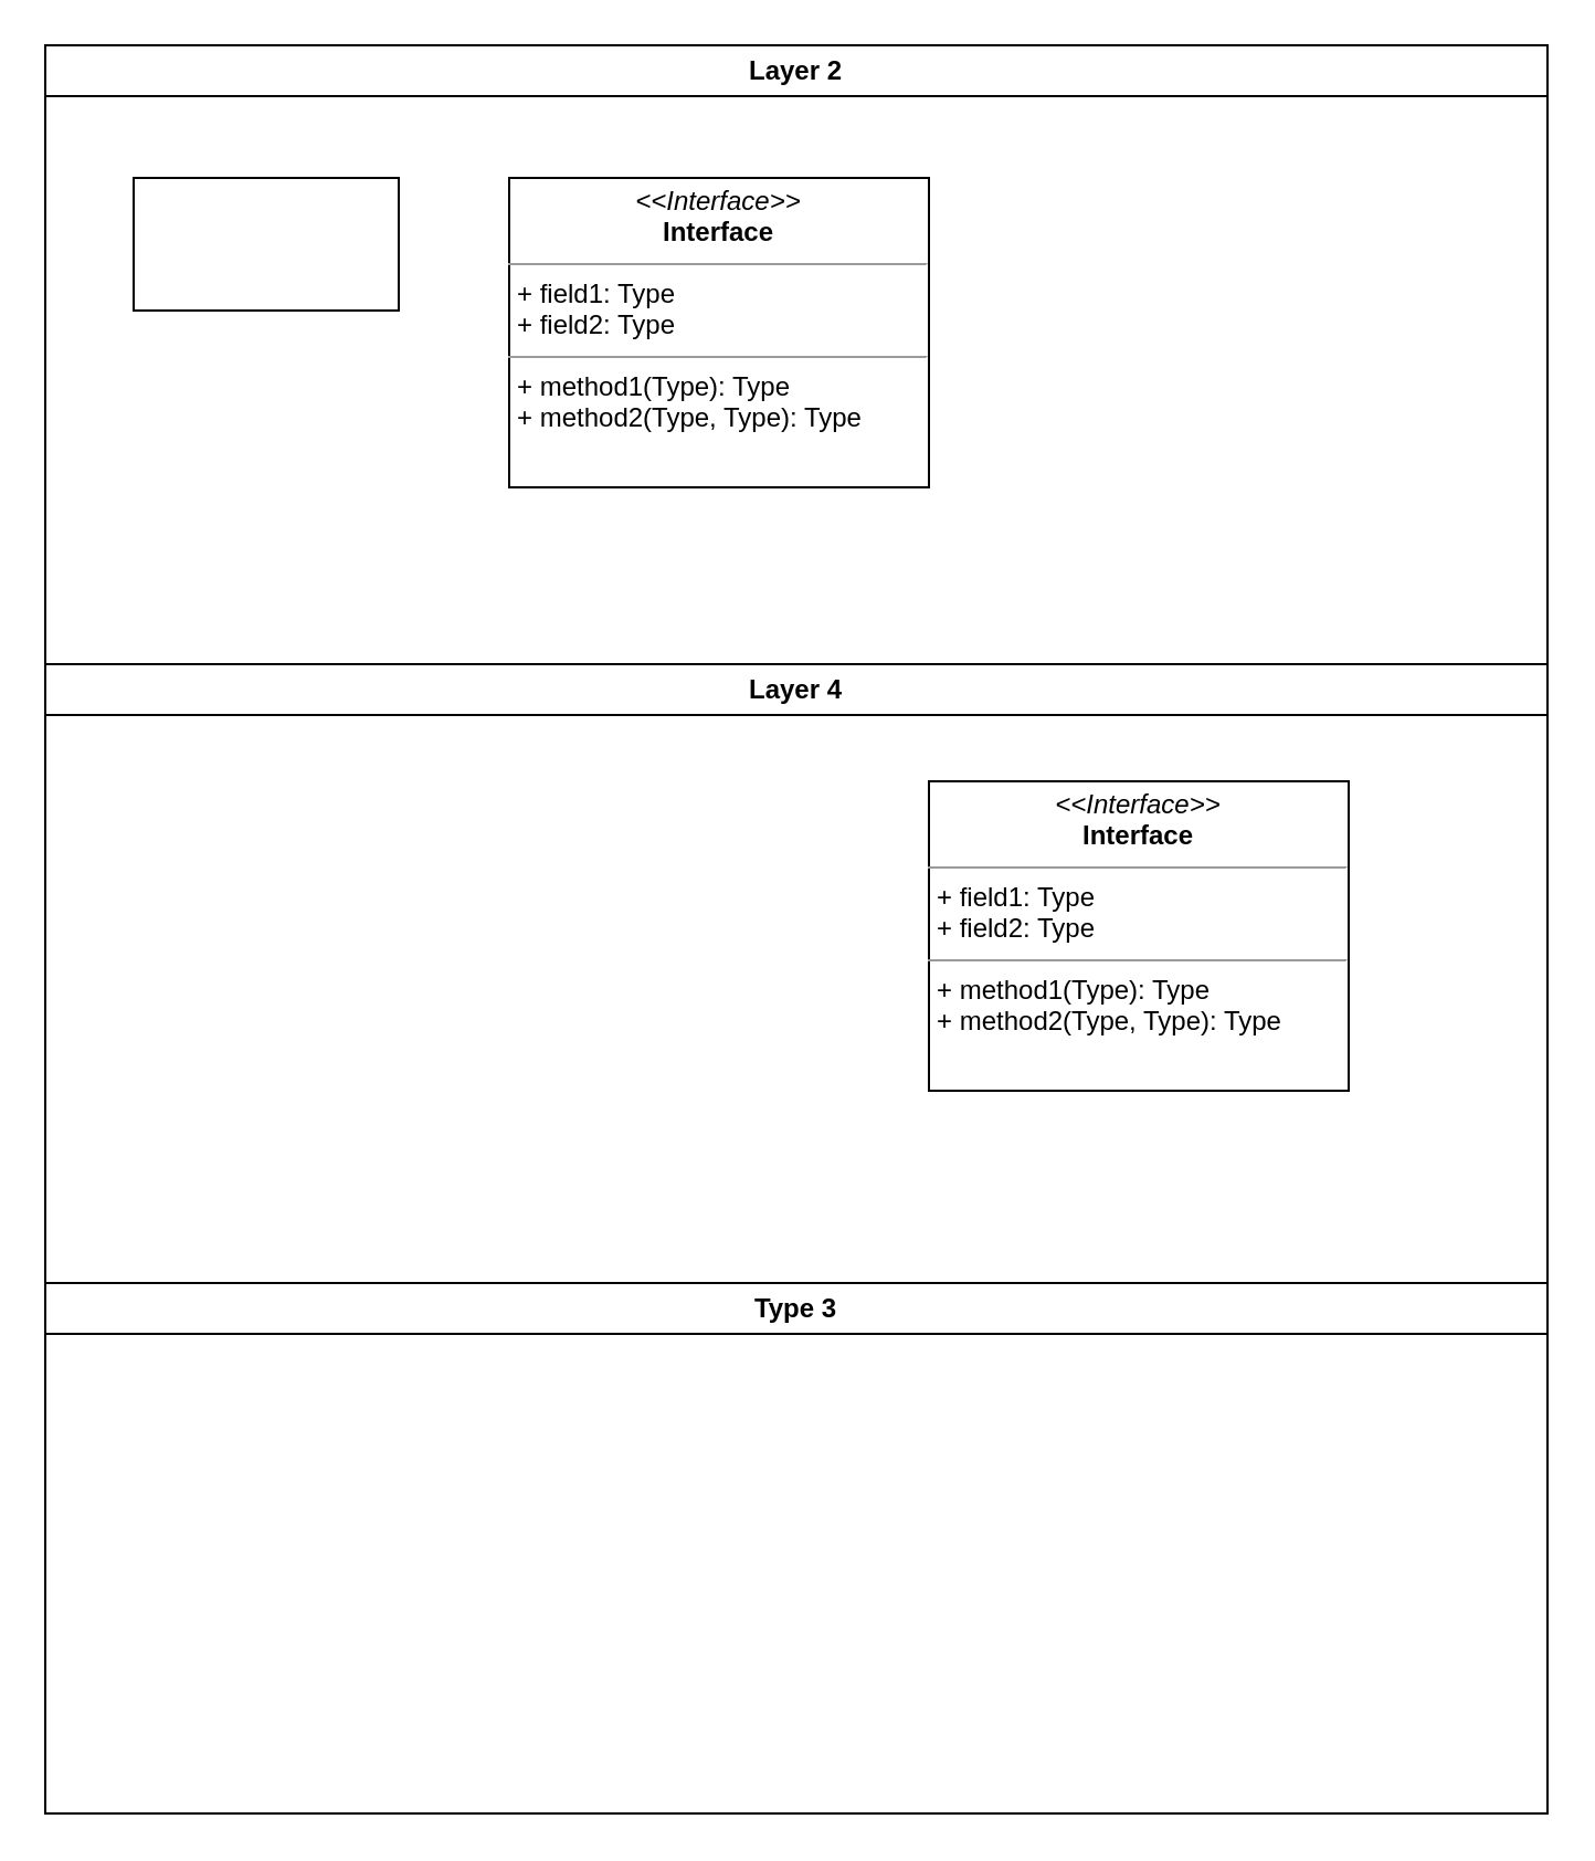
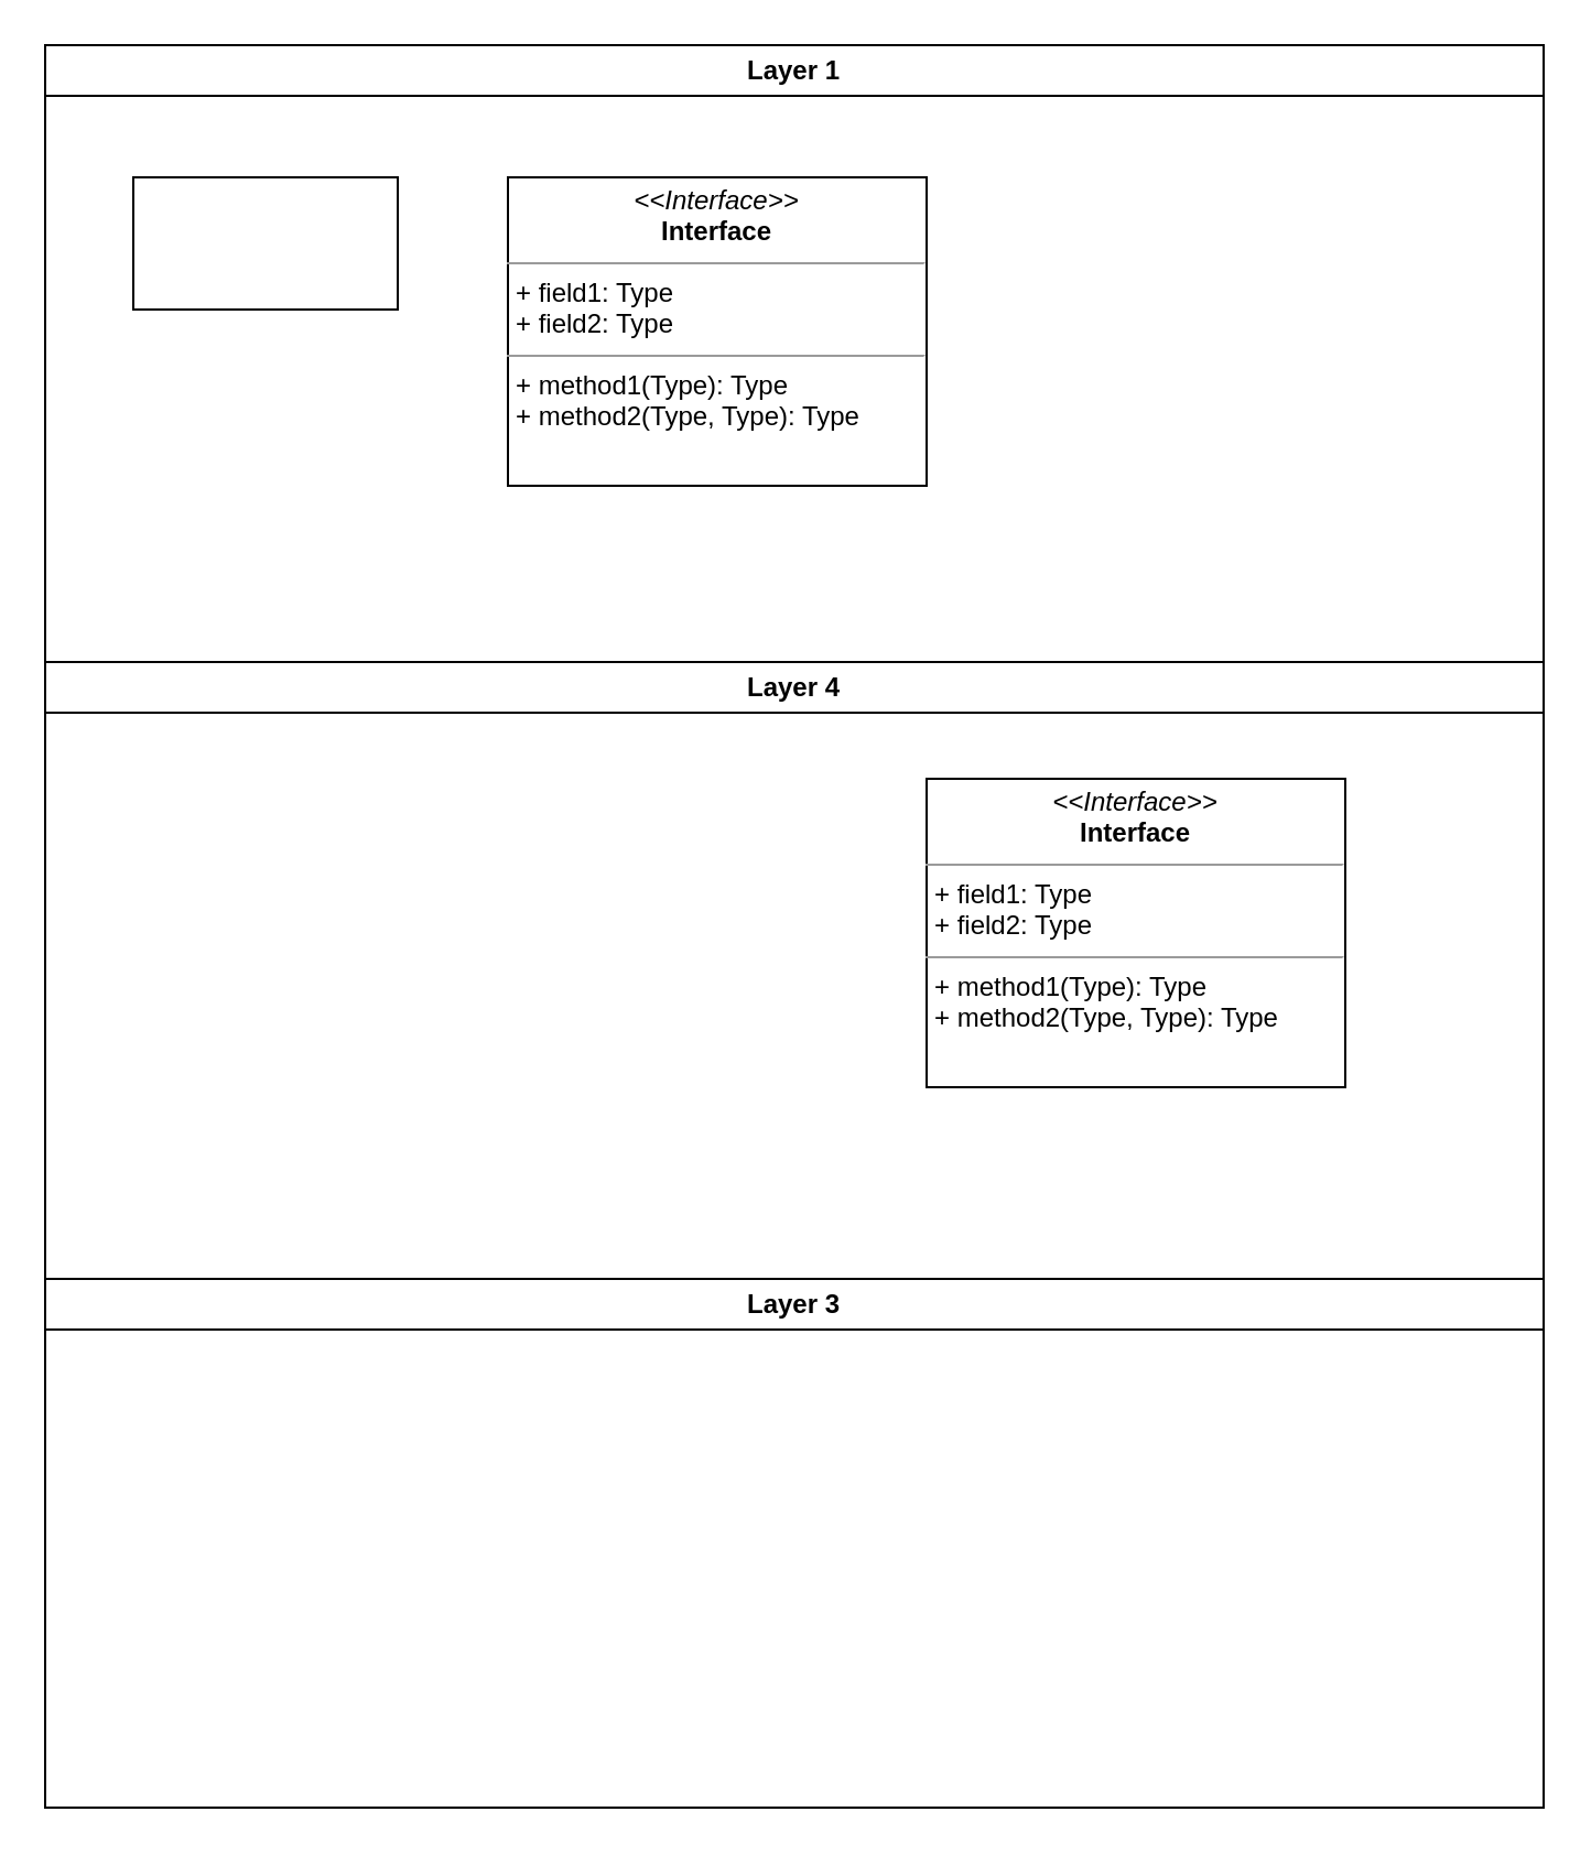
- <mxCell id="2" value="Layer 2" style="swimlane;whiteSpace=wrap" parent="1" vertex="1"><mxGeometry x="20" y="20" width="680" height="280" as="geometry" /></mxCell>
+ <mxCell id="2" value="Layer 1" style="swimlane;whiteSpace=wrap" parent="1" vertex="1"><mxGeometry x="20" y="20" width="680" height="280" as="geometry" /></mxCell>
- <mxCell id="6" value="Type 3" style="swimlane;whiteSpace=wrap" parent="5" vertex="1"><mxGeometry y="280" width="680" height="240" as="geometry" /></mxCell>
+ <mxCell id="6" value="Layer 3" style="swimlane;whiteSpace=wrap" parent="5" vertex="1"><mxGeometry y="280" width="680" height="240" as="geometry" /></mxCell>
